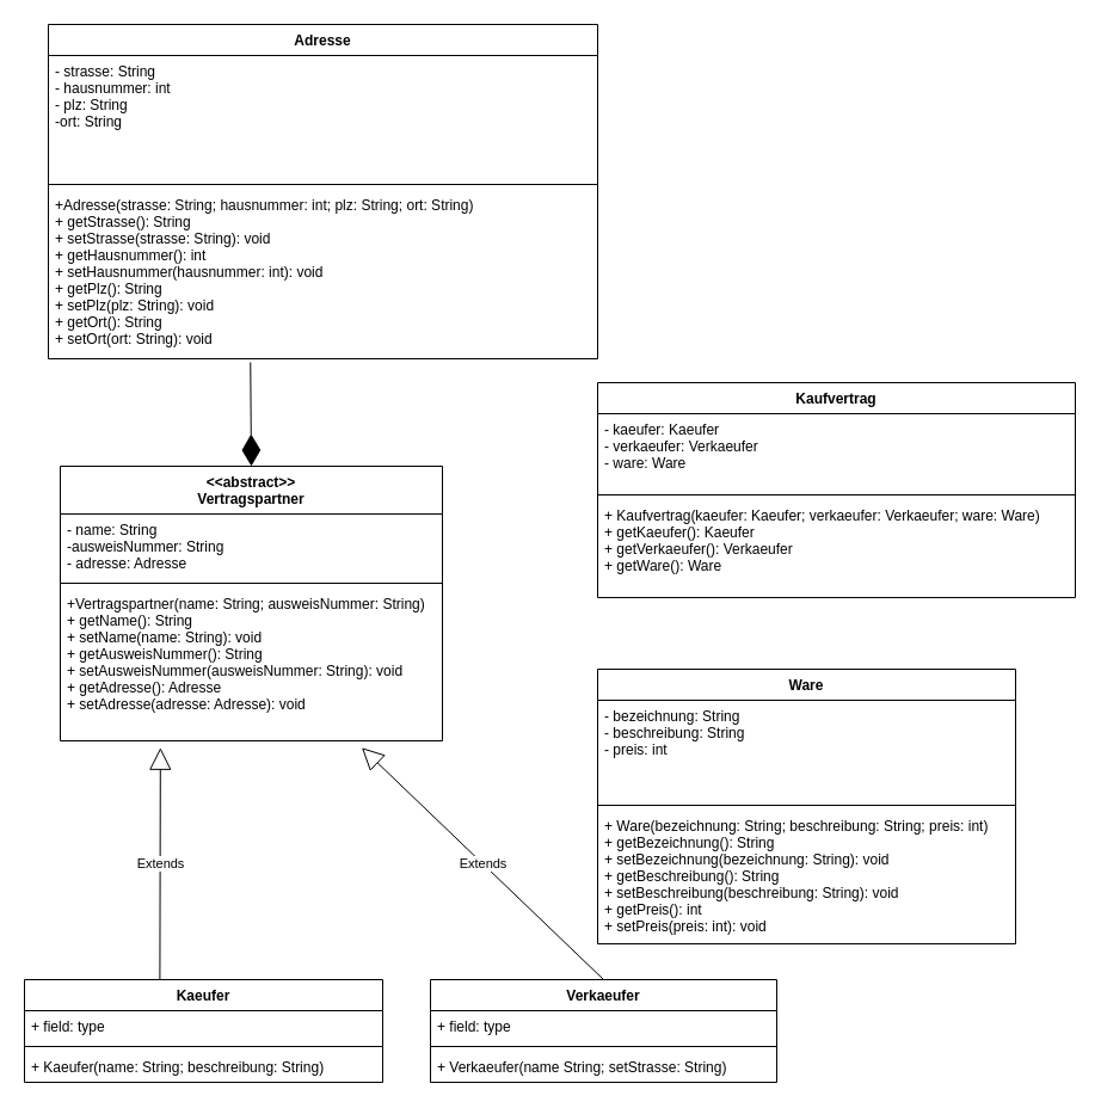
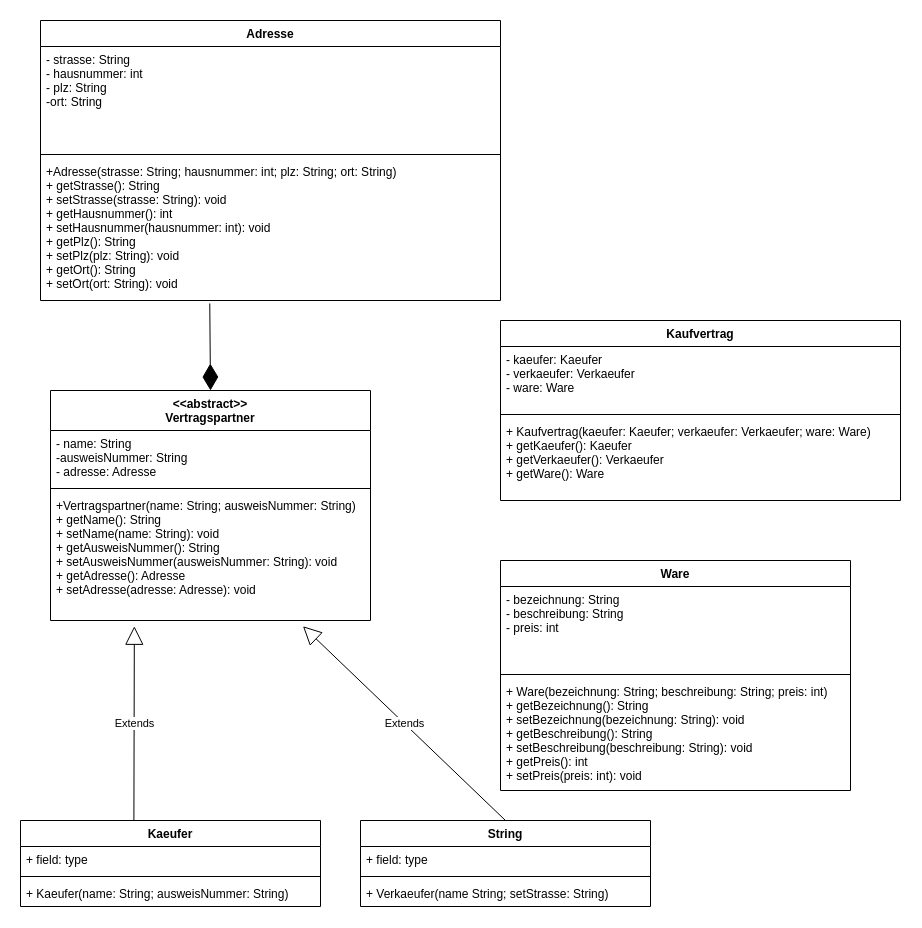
- <mxCell id="14" value="Verkaeufer" style="swimlane;fontStyle=1;align=center;verticalAlign=top;childLayout=stackLayout;horizontal=1;startSize=26;horizontalStack=0;resizeParent=1;resizeParentMax=0;resizeLast=0;collapsible=1;marginBottom=0;" vertex="1" parent="1"><mxGeometry x="360" y="820" width="290" height="86" as="geometry" /></mxCell>
+ <mxCell id="14" value="String" style="swimlane;fontStyle=1;align=center;verticalAlign=top;childLayout=stackLayout;horizontal=1;startSize=26;horizontalStack=0;resizeParent=1;resizeParentMax=0;resizeLast=0;collapsible=1;marginBottom=0;" vertex="1" parent="1"><mxGeometry x="360" y="820" width="290" height="86" as="geometry" /></mxCell>
- <mxCell id="13" value="+ Kaeufer(name: String; beschreibung: String)" style="text;strokeColor=none;fillColor=none;align=left;verticalAlign=top;spacingLeft=4;spacingRight=4;overflow=hidden;rotatable=0;points=[[0,0.5],[1,0.5]];portConstraint=eastwest;" vertex="1" parent="10"><mxGeometry y="60" width="300" height="26" as="geometry" /></mxCell>
+ <mxCell id="13" value="+ Kaeufer(name: String; ausweisNummer: String)" style="text;strokeColor=none;fillColor=none;align=left;verticalAlign=top;spacingLeft=4;spacingRight=4;overflow=hidden;rotatable=0;points=[[0,0.5],[1,0.5]];portConstraint=eastwest;" vertex="1" parent="10"><mxGeometry y="60" width="300" height="26" as="geometry" /></mxCell>
